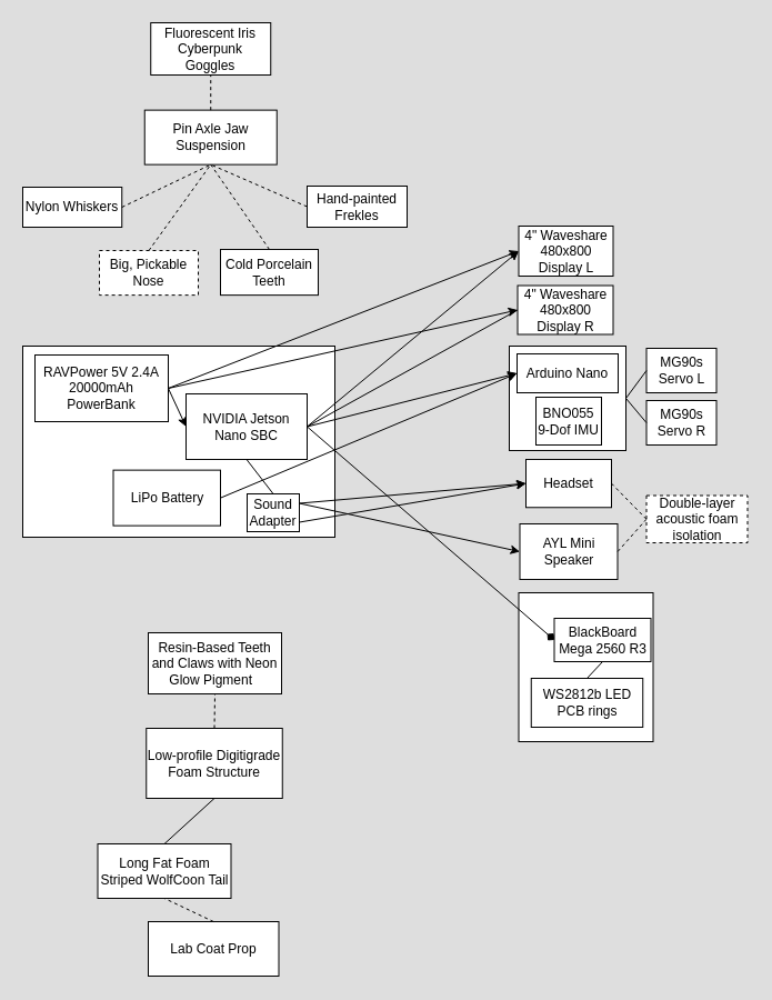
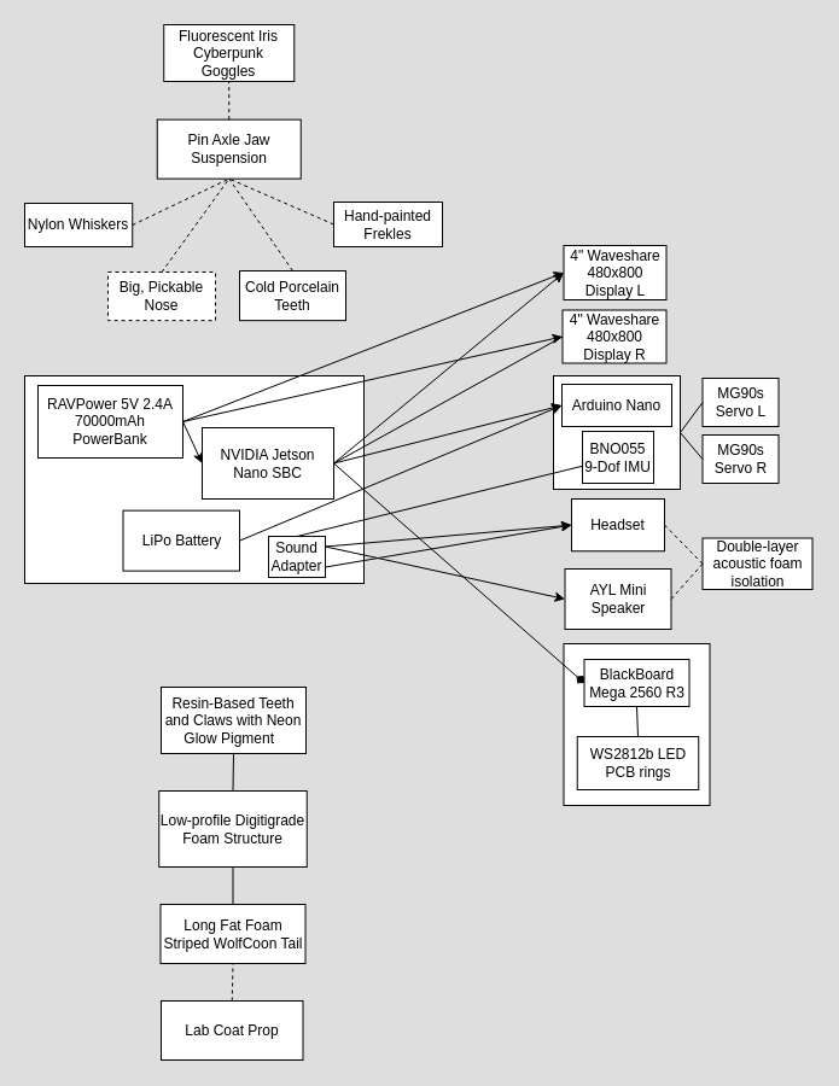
- <mxCell id="6" value="RAVPower 5V 2.4A&lt;br&gt;20000mAh PowerBank" style="rounded=0;whiteSpace=wrap;html=1;" parent="1" vertex="1"><mxGeometry x="31" y="319" width="120" height="60" as="geometry" /></mxCell>
+ <mxCell id="6" value="RAVPower 5V 2.4A&lt;br&gt;70000mAh PowerBank" style="rounded=0;whiteSpace=wrap;html=1;" parent="1" vertex="1"><mxGeometry x="31" y="319" width="120" height="60" as="geometry" /></mxCell>
- <mxCell id="54" value="" style="endArrow=none;html=1;entryX=0.5;entryY=1;entryDx=0;entryDy=0;exitX=0.5;exitY=0;exitDx=0;exitDy=0;" edge="1" parent="1" source="13" target="5"><mxGeometry width="50" height="50" relative="1" as="geometry"><mxPoint x="20" y="962" as="sourcePoint" /><mxPoint x="70" y="912" as="targetPoint" /></mxGeometry></mxCell>
+ <mxCell id="54" value="" style="endArrow=none;html=1;exitX=0.5;exitY=0;exitDx=0;exitDy=0;" edge="1" parent="1" source="13" target="51"><mxGeometry width="50" height="50" relative="1" as="geometry"><mxPoint x="20" y="962" as="sourcePoint" /><mxPoint x="70" y="912" as="targetPoint" /></mxGeometry></mxCell>
- <mxCell id="24" value="Double-layer acoustic foam isolation" style="rounded=0;whiteSpace=wrap;html=1;dashed=1;" parent="1" vertex="1"><mxGeometry x="581.5" y="445.5" width="91" height="42.5" as="geometry" /></mxCell>
+ <mxCell id="24" value="Double-layer acoustic foam isolation" style="rounded=0;whiteSpace=wrap;html=1;" parent="1" vertex="1"><mxGeometry x="581.5" y="445.5" width="91" height="42.5" as="geometry" /></mxCell>
- <mxCell id="21" value="BlackBoard Mega 2560 R3" style="rounded=0;whiteSpace=wrap;html=1;" parent="1" vertex="1"><mxGeometry x="498.5" y="556" width="87" height="39" as="geometry" /></mxCell>
+ <mxCell id="21" value="BlackBoard Mega 2560 R3" style="rounded=0;whiteSpace=wrap;html=1;" parent="1" vertex="1"><mxGeometry x="483.5" y="546" width="87" height="39" as="geometry" /></mxCell>
- <mxCell id="28" value="" style="endArrow=none;dashed=1;html=1;entryX=0.5;entryY=1;entryDx=0;entryDy=0;exitX=0.5;exitY=0;exitDx=0;exitDy=0;" parent="1" source="17" target="27" edge="1"><mxGeometry width="50" height="50" relative="1" as="geometry"><mxPoint x="-131.75" y="926" as="sourcePoint" /><mxPoint x="-81.75" y="876" as="targetPoint" /></mxGeometry></mxCell>
+ <mxCell id="28" value="" style="endArrow=none;dashed=0;html=1;entryX=0.5;entryY=1;entryDx=0;entryDy=0;exitX=0.5;exitY=0;exitDx=0;exitDy=0;" parent="1" source="17" target="27" edge="1"><mxGeometry width="50" height="50" relative="1" as="geometry"><mxPoint x="-131.75" y="926" as="sourcePoint" /><mxPoint x="-81.75" y="876" as="targetPoint" /></mxGeometry></mxCell>
- <mxCell id="30" value="Long Fat Foam Striped WolfCoon Tail" style="rounded=0;whiteSpace=wrap;html=1;" parent="1" vertex="1"><mxGeometry x="87.5" y="759" width="120" height="49" as="geometry" /></mxCell>
+ <mxCell id="30" value="Long Fat Foam Striped WolfCoon Tail" style="rounded=0;whiteSpace=wrap;html=1;" parent="1" vertex="1"><mxGeometry x="132.5" y="749" width="120" height="49" as="geometry" /></mxCell>
